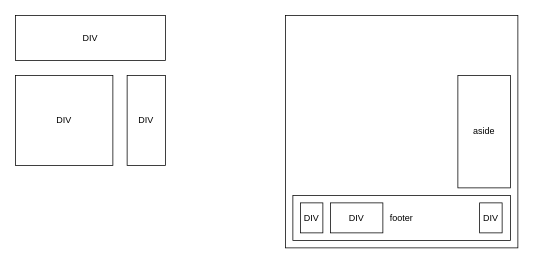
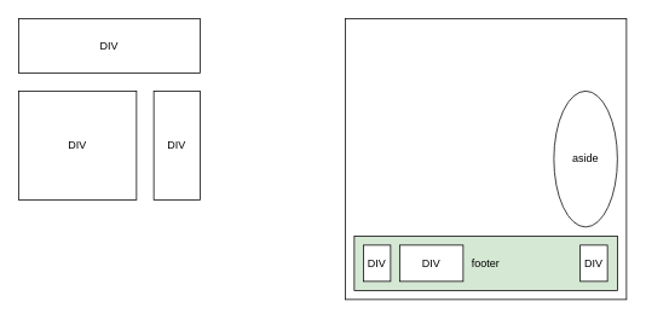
- <mxCell id="4" value="aside" style="rounded=0;whiteSpace=wrap;html=1;" vertex="1" parent="1"><mxGeometry x="610" y="100" width="70" height="150" as="geometry" /></mxCell>
+ <mxCell id="4" value="aside" style="ellipse;whiteSpace=wrap;html=1;" vertex="1" parent="1"><mxGeometry x="610" y="100" width="70" height="150" as="geometry" /></mxCell>
- <mxCell id="3" value="footer" style="rounded=0;whiteSpace=wrap;html=1;" vertex="1" parent="1"><mxGeometry x="390" y="260" width="290" height="60" as="geometry" /></mxCell>
+ <mxCell id="3" value="footer" style="rounded=0;whiteSpace=wrap;html=1;fillColor=#d5e8d4;" vertex="1" parent="1"><mxGeometry x="390" y="260" width="290" height="60" as="geometry" /></mxCell>
